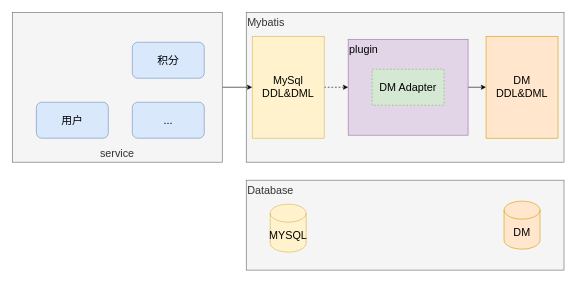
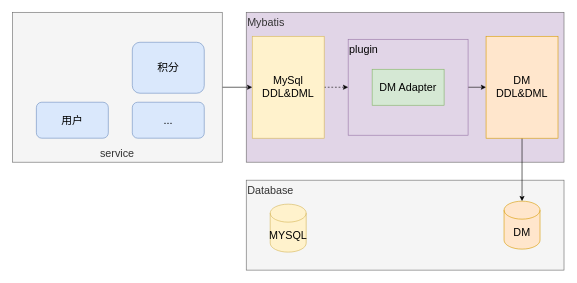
- <mxCell id="3" value="Mybatis" style="rounded=0;whiteSpace=wrap;html=1;fillColor=#f5f5f5;fontColor=#333333;strokeColor=#666666;verticalAlign=top;align=left;fontSize=18;" vertex="1" parent="1"><mxGeometry x="410" y="20" width="530" height="250" as="geometry" /></mxCell>
+ <mxCell id="3" value="Mybatis" style="rounded=0;whiteSpace=wrap;html=1;fillColor=#e1d5e7;fontColor=#333333;strokeColor=#666666;verticalAlign=top;align=left;fontSize=18;" vertex="1" parent="1"><mxGeometry x="410" y="20" width="530" height="250" as="geometry" /></mxCell>
- <mxCell id="9" value="积分" style="rounded=1;whiteSpace=wrap;html=1;fillColor=#dae8fc;strokeColor=#6c8ebf;fontSize=18;" vertex="1" parent="1"><mxGeometry x="220" y="70" width="120" height="60" as="geometry" /></mxCell>
+ <mxCell id="9" value="积分" style="rounded=1;whiteSpace=wrap;html=1;fillColor=#dae8fc;strokeColor=#6c8ebf;fontSize=18;" vertex="1" parent="1"><mxGeometry x="220" y="70" width="120" height="85" as="geometry" /></mxCell>
- <mxCell id="14" value="DM Adapter" style="rounded=0;whiteSpace=wrap;html=1;fillColor=#d5e8d4;strokeColor=#82b366;fontSize=18;dashed=1;" vertex="1" parent="1"><mxGeometry x="620" y="115" width="120" height="60" as="geometry" /></mxCell>
+ <mxCell id="14" value="DM Adapter" style="rounded=0;whiteSpace=wrap;html=1;fillColor=#d5e8d4;strokeColor=#82b366;fontSize=18;" vertex="1" parent="1"><mxGeometry x="620" y="115" width="120" height="60" as="geometry" /></mxCell>
+ <mxCell id="12" style="edgeStyle=orthogonalEdgeStyle;rounded=0;orthogonalLoop=1;jettySize=auto;html=1;exitX=0.5;exitY=1;exitDx=0;exitDy=0;fontSize=18;" edge="1" parent="1" source="13" target="17"><mxGeometry relative="1" as="geometry" /></mxCell>
